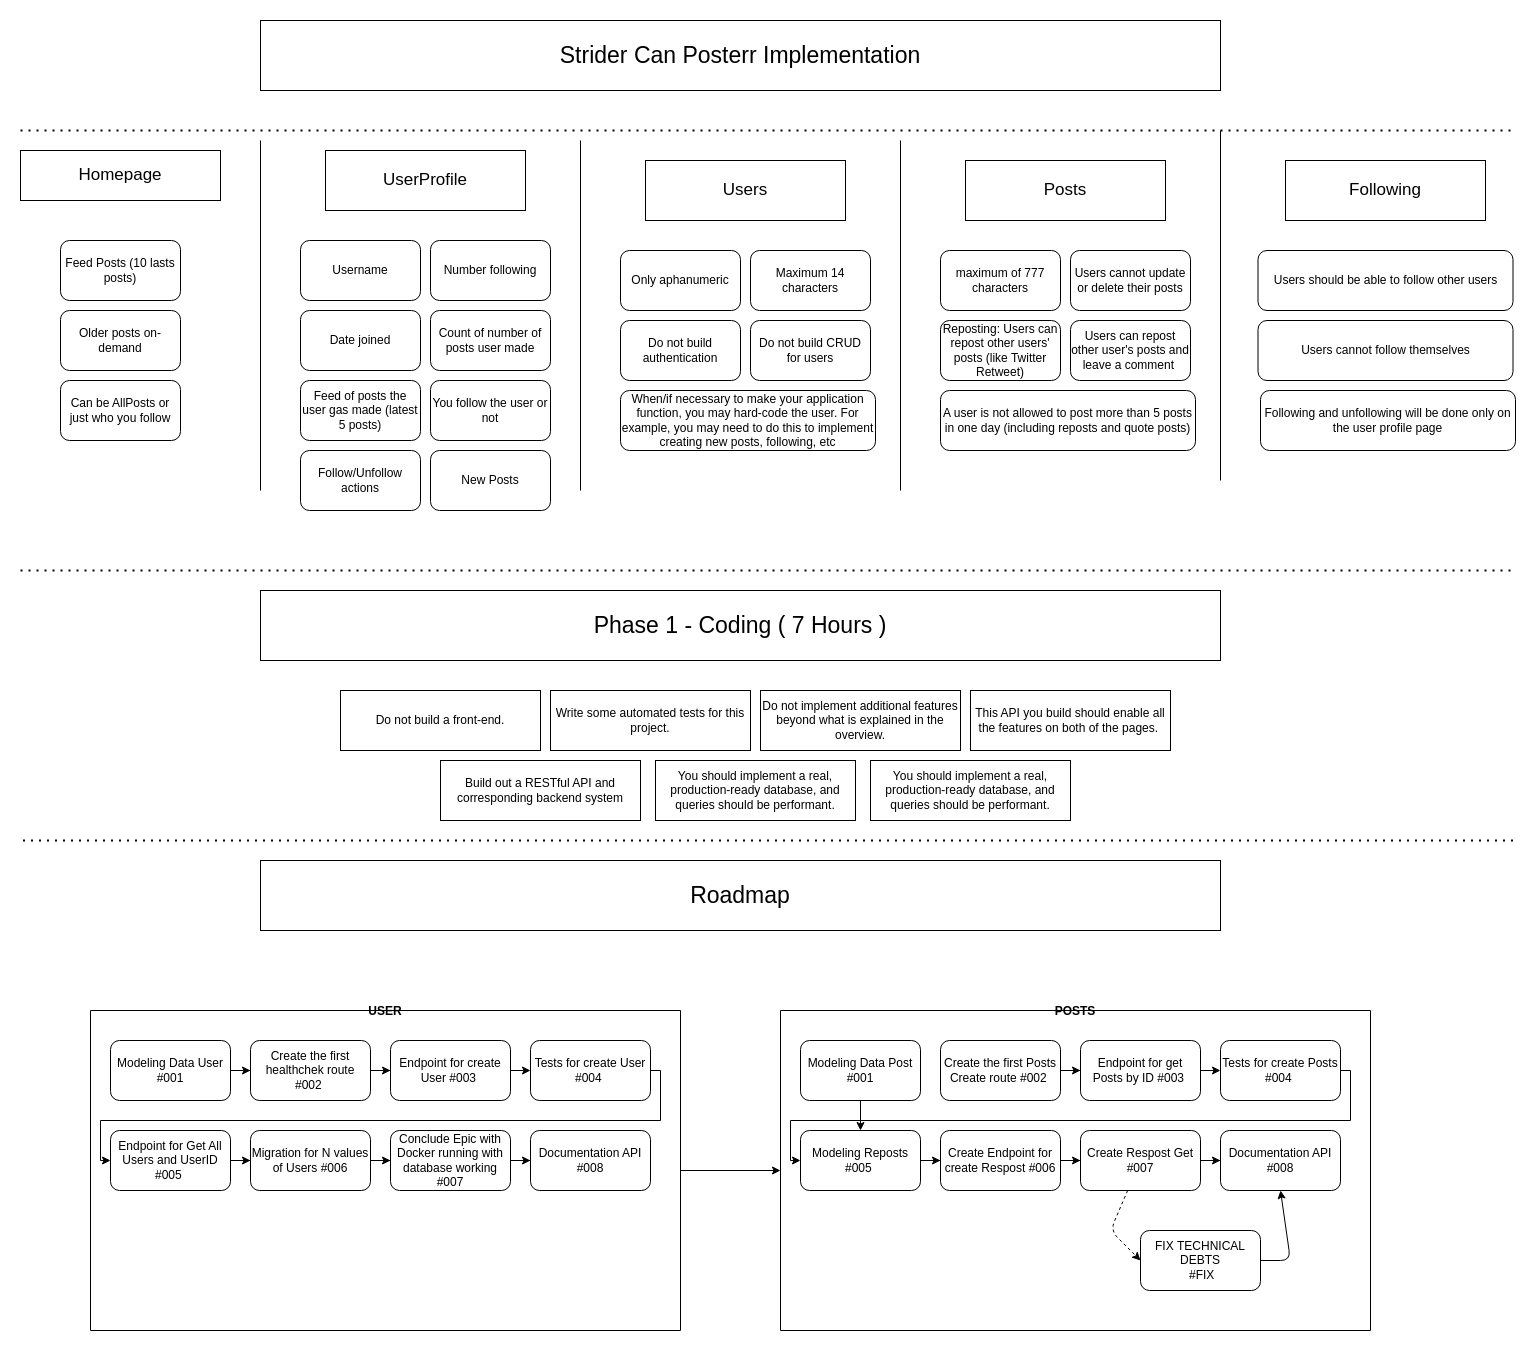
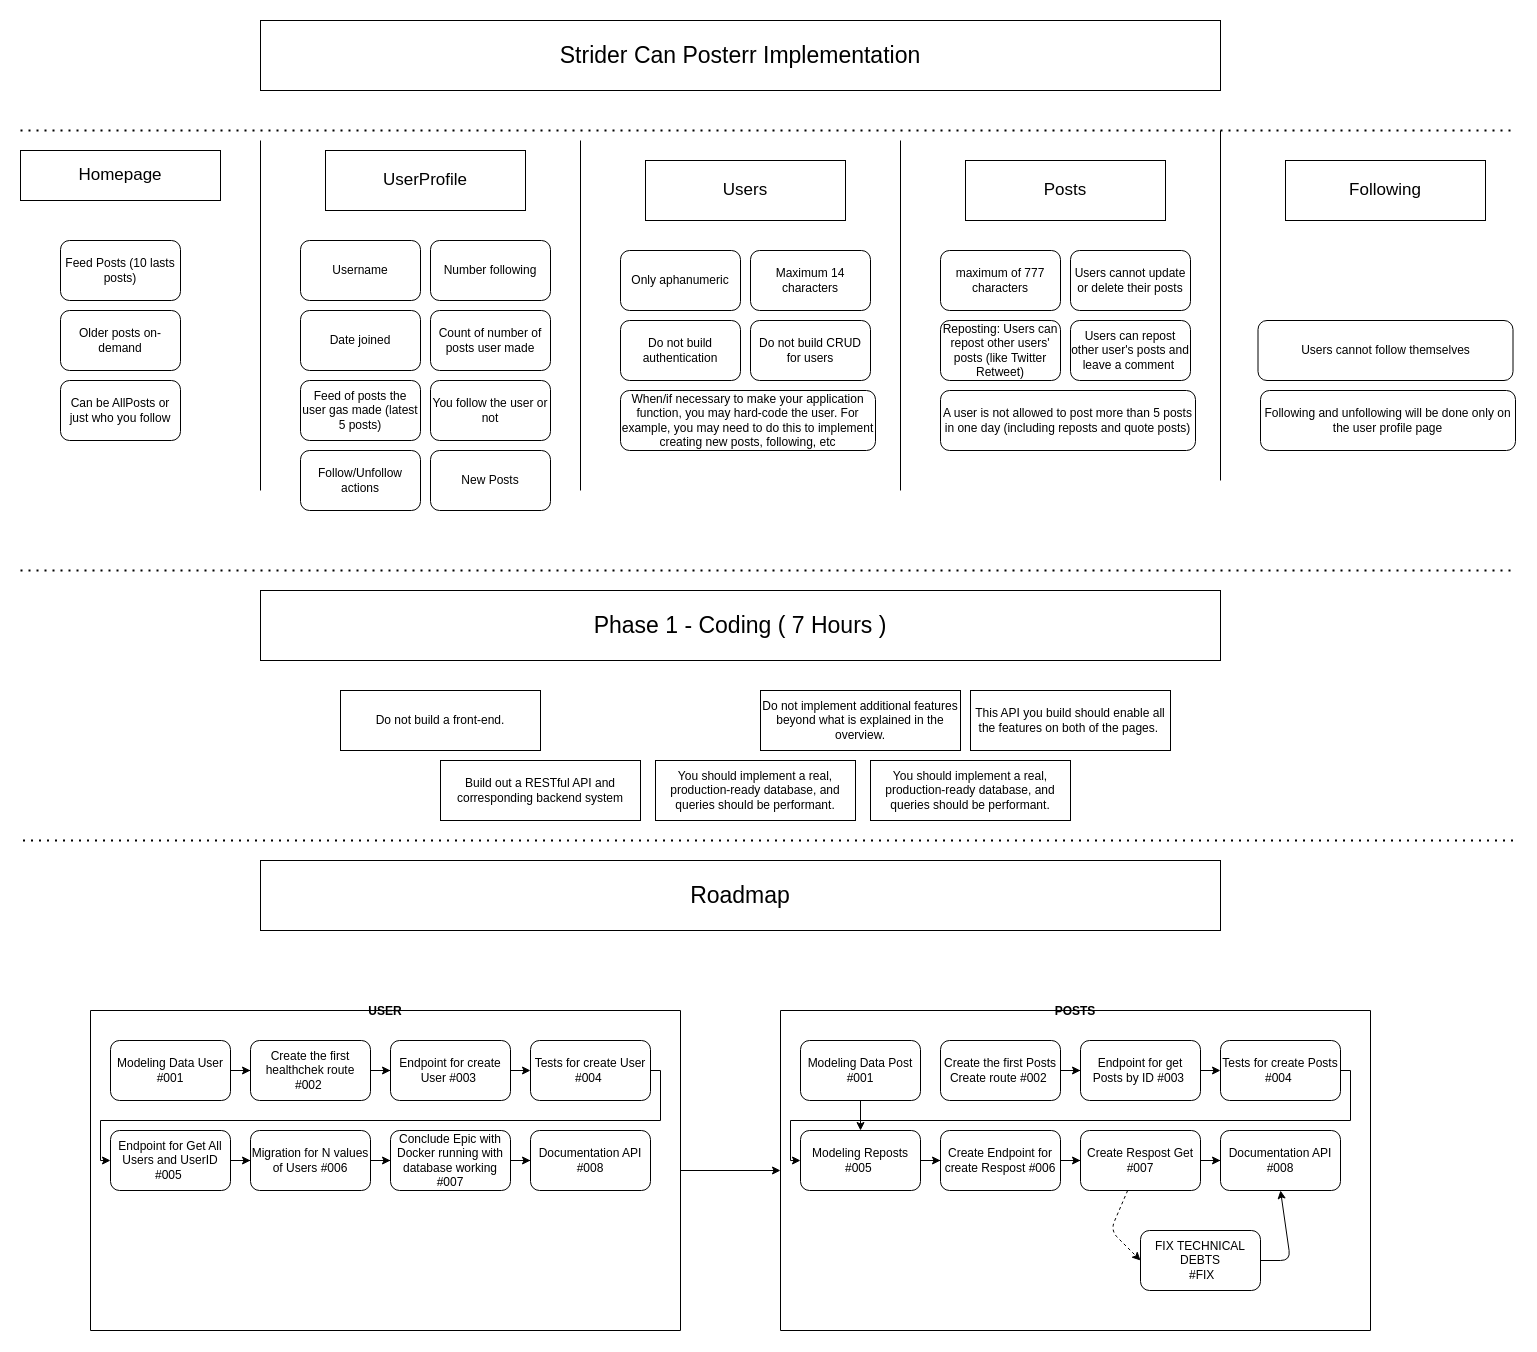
- <mxCell id="36" value="Users should be able to follow other users" style="rounded=1;whiteSpace=wrap;html=1;" parent="1" vertex="1"><mxGeometry x="1257.5" y="250" width="255" height="60" as="geometry" /></mxCell>
- <mxCell id="41" value="Write some automated tests for this project." style="rounded=0;whiteSpace=wrap;html=1;" parent="1" vertex="1"><mxGeometry x="550" y="690" width="200" height="60" as="geometry" /></mxCell>
